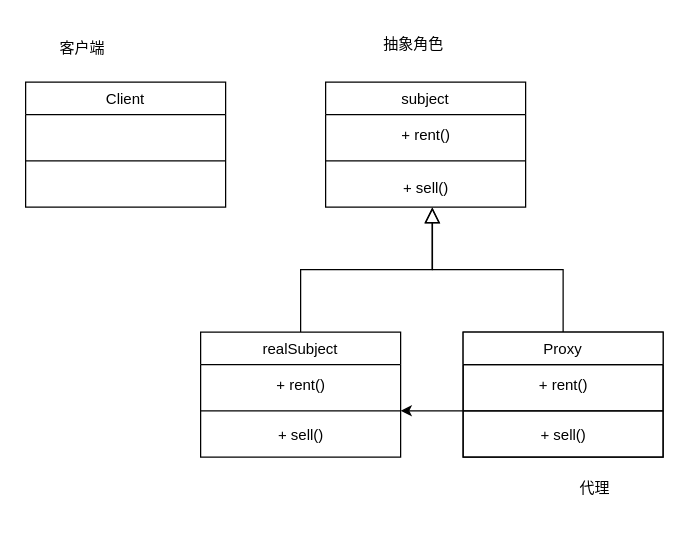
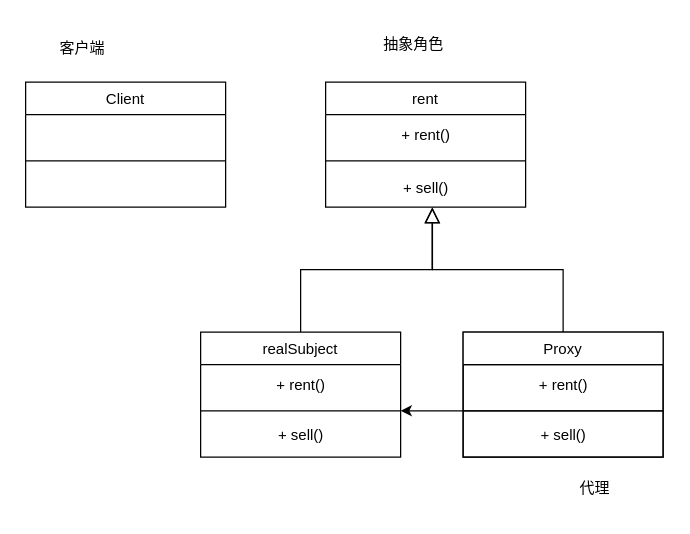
- <mxCell id="14" value="subject" style="swimlane;fontStyle=0;align=center;verticalAlign=top;childLayout=stackLayout;horizontal=1;startSize=26;horizontalStack=0;resizeParent=1;resizeLast=0;collapsible=1;marginBottom=0;rounded=0;shadow=0;strokeWidth=1;" parent="1" vertex="1"><mxGeometry x="260" y="65" width="160" height="100" as="geometry"><mxRectangle x="550" y="140" width="160" height="26" as="alternateBounds" /></mxGeometry></mxCell>
+ <mxCell id="14" value="rent" style="swimlane;fontStyle=0;align=center;verticalAlign=top;childLayout=stackLayout;horizontal=1;startSize=26;horizontalStack=0;resizeParent=1;resizeLast=0;collapsible=1;marginBottom=0;rounded=0;shadow=0;strokeWidth=1;" parent="1" vertex="1"><mxGeometry x="260" y="65" width="160" height="100" as="geometry"><mxRectangle x="550" y="140" width="160" height="26" as="alternateBounds" /></mxGeometry></mxCell>
